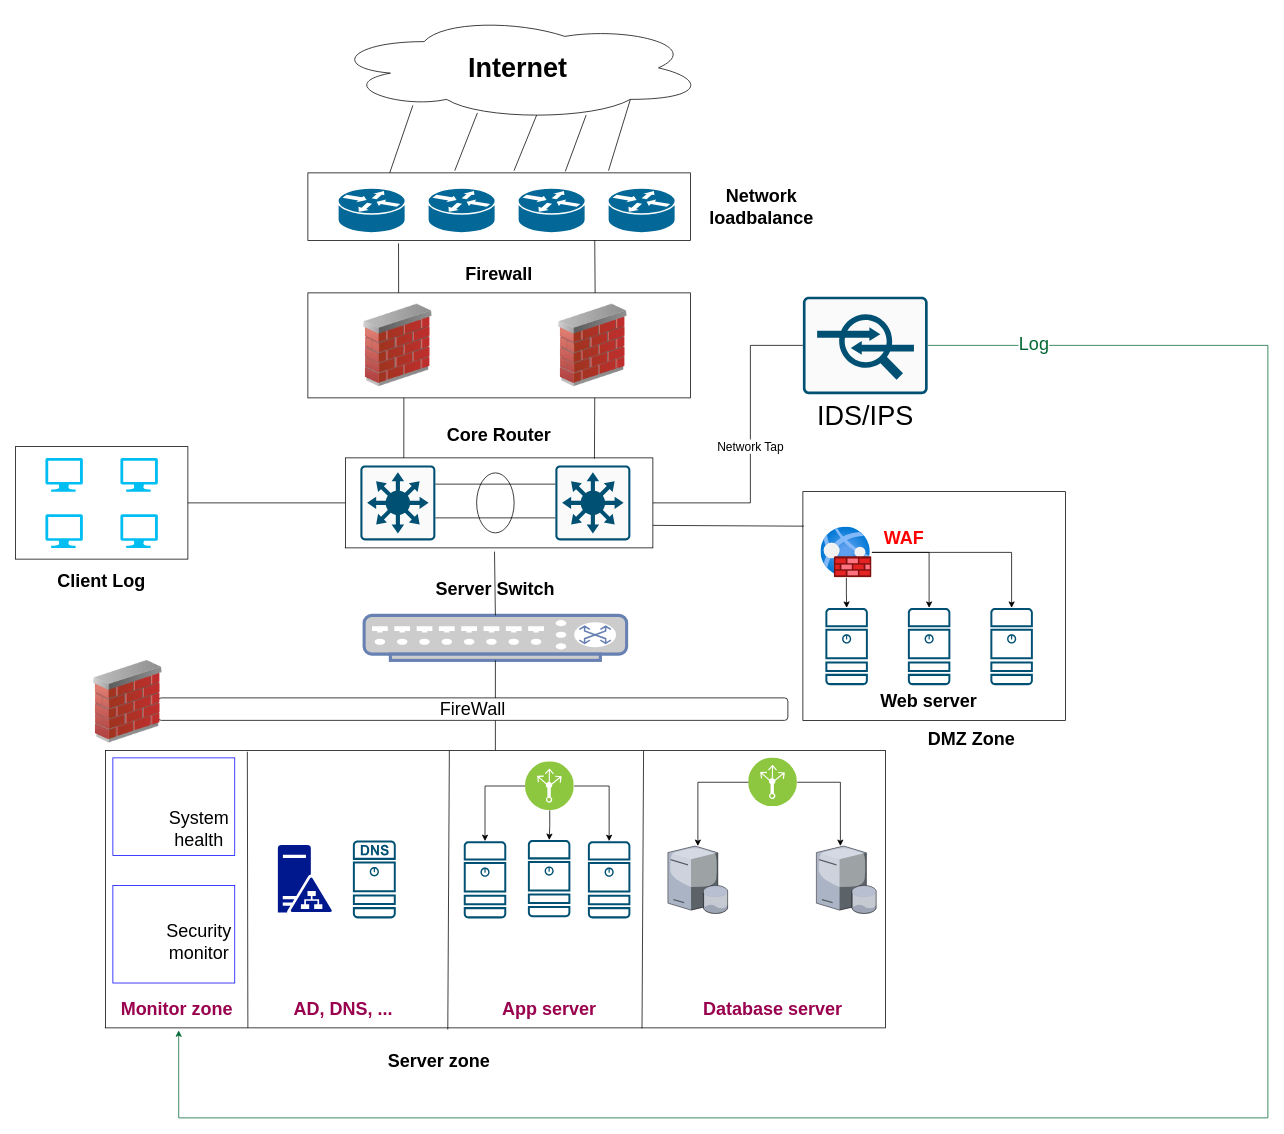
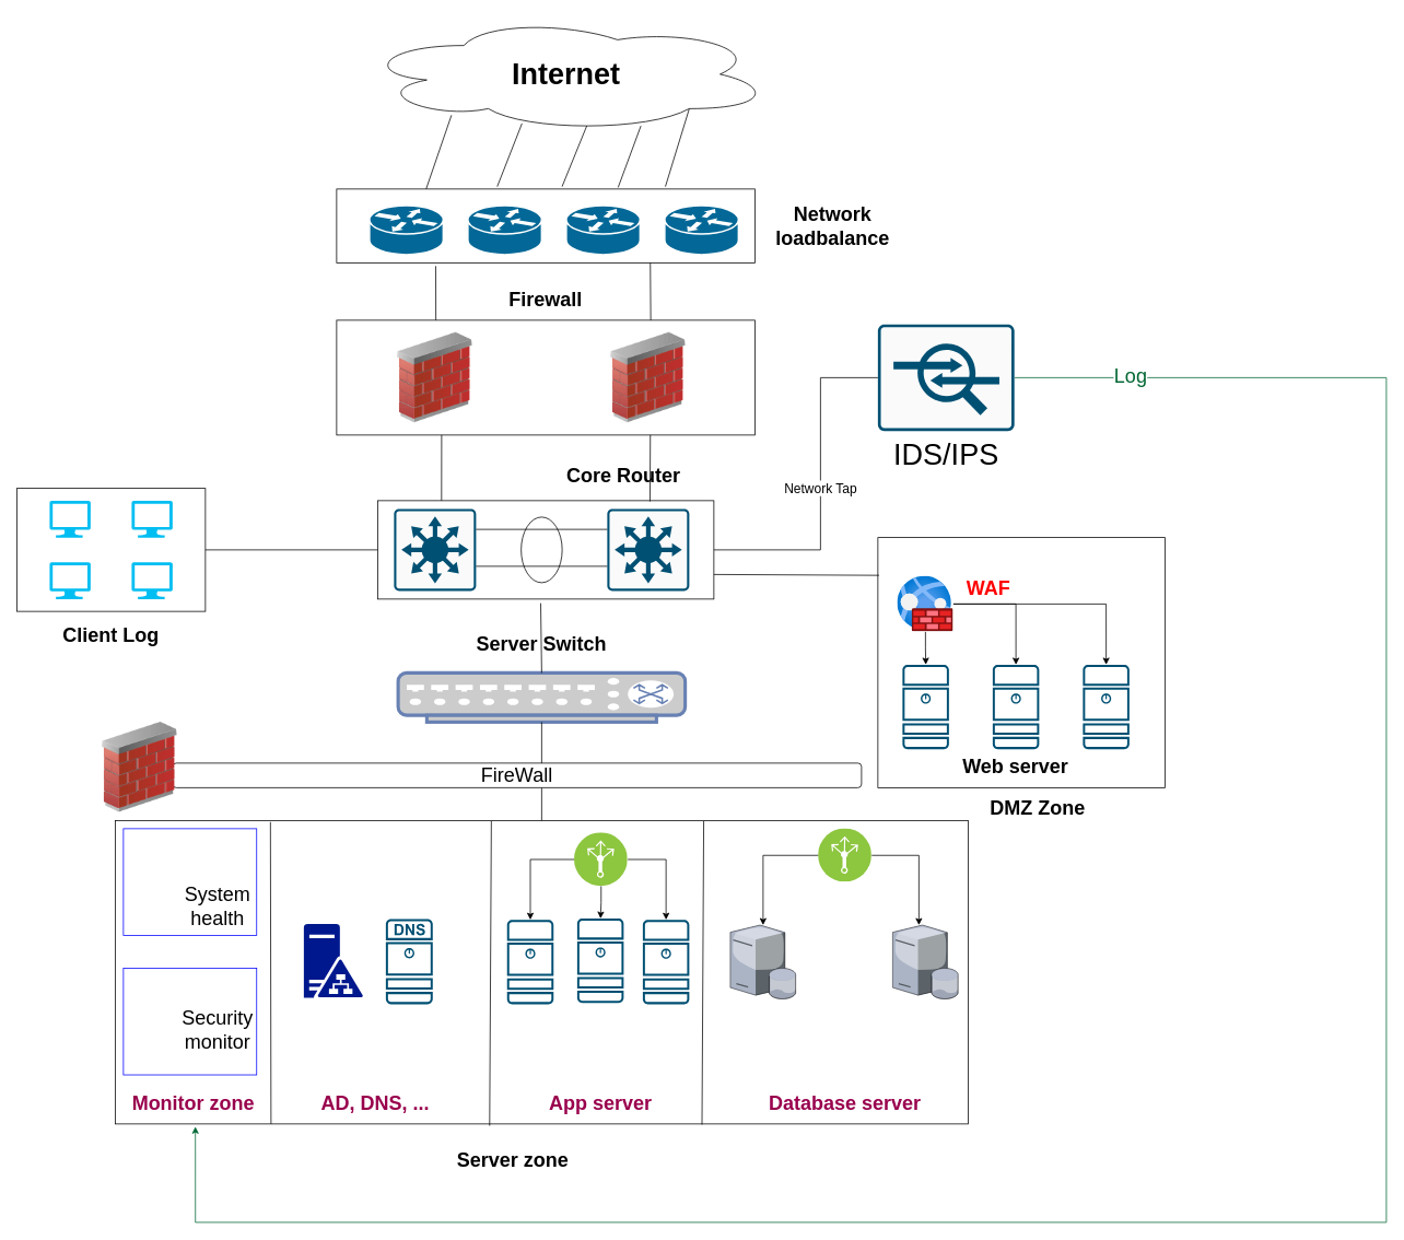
- <mxCell id="60" value="&lt;font style=&quot;font-size: 24px;&quot;&gt;&lt;b&gt;Core Router&lt;/b&gt;&lt;/font&gt;" style="text;html=1;strokeColor=none;fillColor=none;align=center;verticalAlign=middle;whiteSpace=wrap;rounded=0;" parent="1" vertex="1"><mxGeometry x="590" y="565" width="150" height="30" as="geometry" /></mxCell>
+ <mxCell id="60" value="&lt;font style=&quot;font-size: 24px;&quot;&gt;&lt;b&gt;Core Router&lt;/b&gt;&lt;/font&gt;" style="text;html=1;strokeColor=none;fillColor=none;align=center;verticalAlign=middle;whiteSpace=wrap;rounded=0;" parent="1" vertex="1"><mxGeometry x="685" y="565" width="150" height="30" as="geometry" /></mxCell>
- <mxCell id="41" value="&lt;font style=&quot;font-size: 24px;&quot;&gt;&lt;b&gt;DMZ Zone&lt;/b&gt;&lt;/font&gt;" style="text;html=1;strokeColor=none;fillColor=none;align=center;verticalAlign=middle;whiteSpace=wrap;rounded=0;" parent="1" vertex="1"><mxGeometry x="1220" y="970" width="150" height="30" as="geometry" /></mxCell>
+ <mxCell id="41" value="&lt;font style=&quot;font-size: 24px;&quot;&gt;&lt;b&gt;DMZ Zone&lt;/b&gt;&lt;/font&gt;" style="text;html=1;strokeColor=none;fillColor=none;align=center;verticalAlign=middle;whiteSpace=wrap;rounded=0;" parent="1" vertex="1"><mxGeometry x="1190" y="970" width="150" height="30" as="geometry" /></mxCell>
- <mxCell id="48" value="&lt;span style=&quot;font-size: 24px;&quot;&gt;&lt;b&gt;Server zone&lt;/b&gt;&lt;/span&gt;" style="text;html=1;strokeColor=none;fillColor=none;align=center;verticalAlign=middle;whiteSpace=wrap;rounded=0;" parent="1" vertex="1"><mxGeometry x="430" y="1400" width="310" height="30" as="geometry" /></mxCell>
+ <mxCell id="48" value="&lt;span style=&quot;font-size: 24px;&quot;&gt;&lt;b&gt;Server zone&lt;/b&gt;&lt;/span&gt;" style="text;html=1;strokeColor=none;fillColor=none;align=center;verticalAlign=middle;whiteSpace=wrap;rounded=0;" parent="1" vertex="1"><mxGeometry x="470" y="1400" width="310" height="30" as="geometry" /></mxCell>
